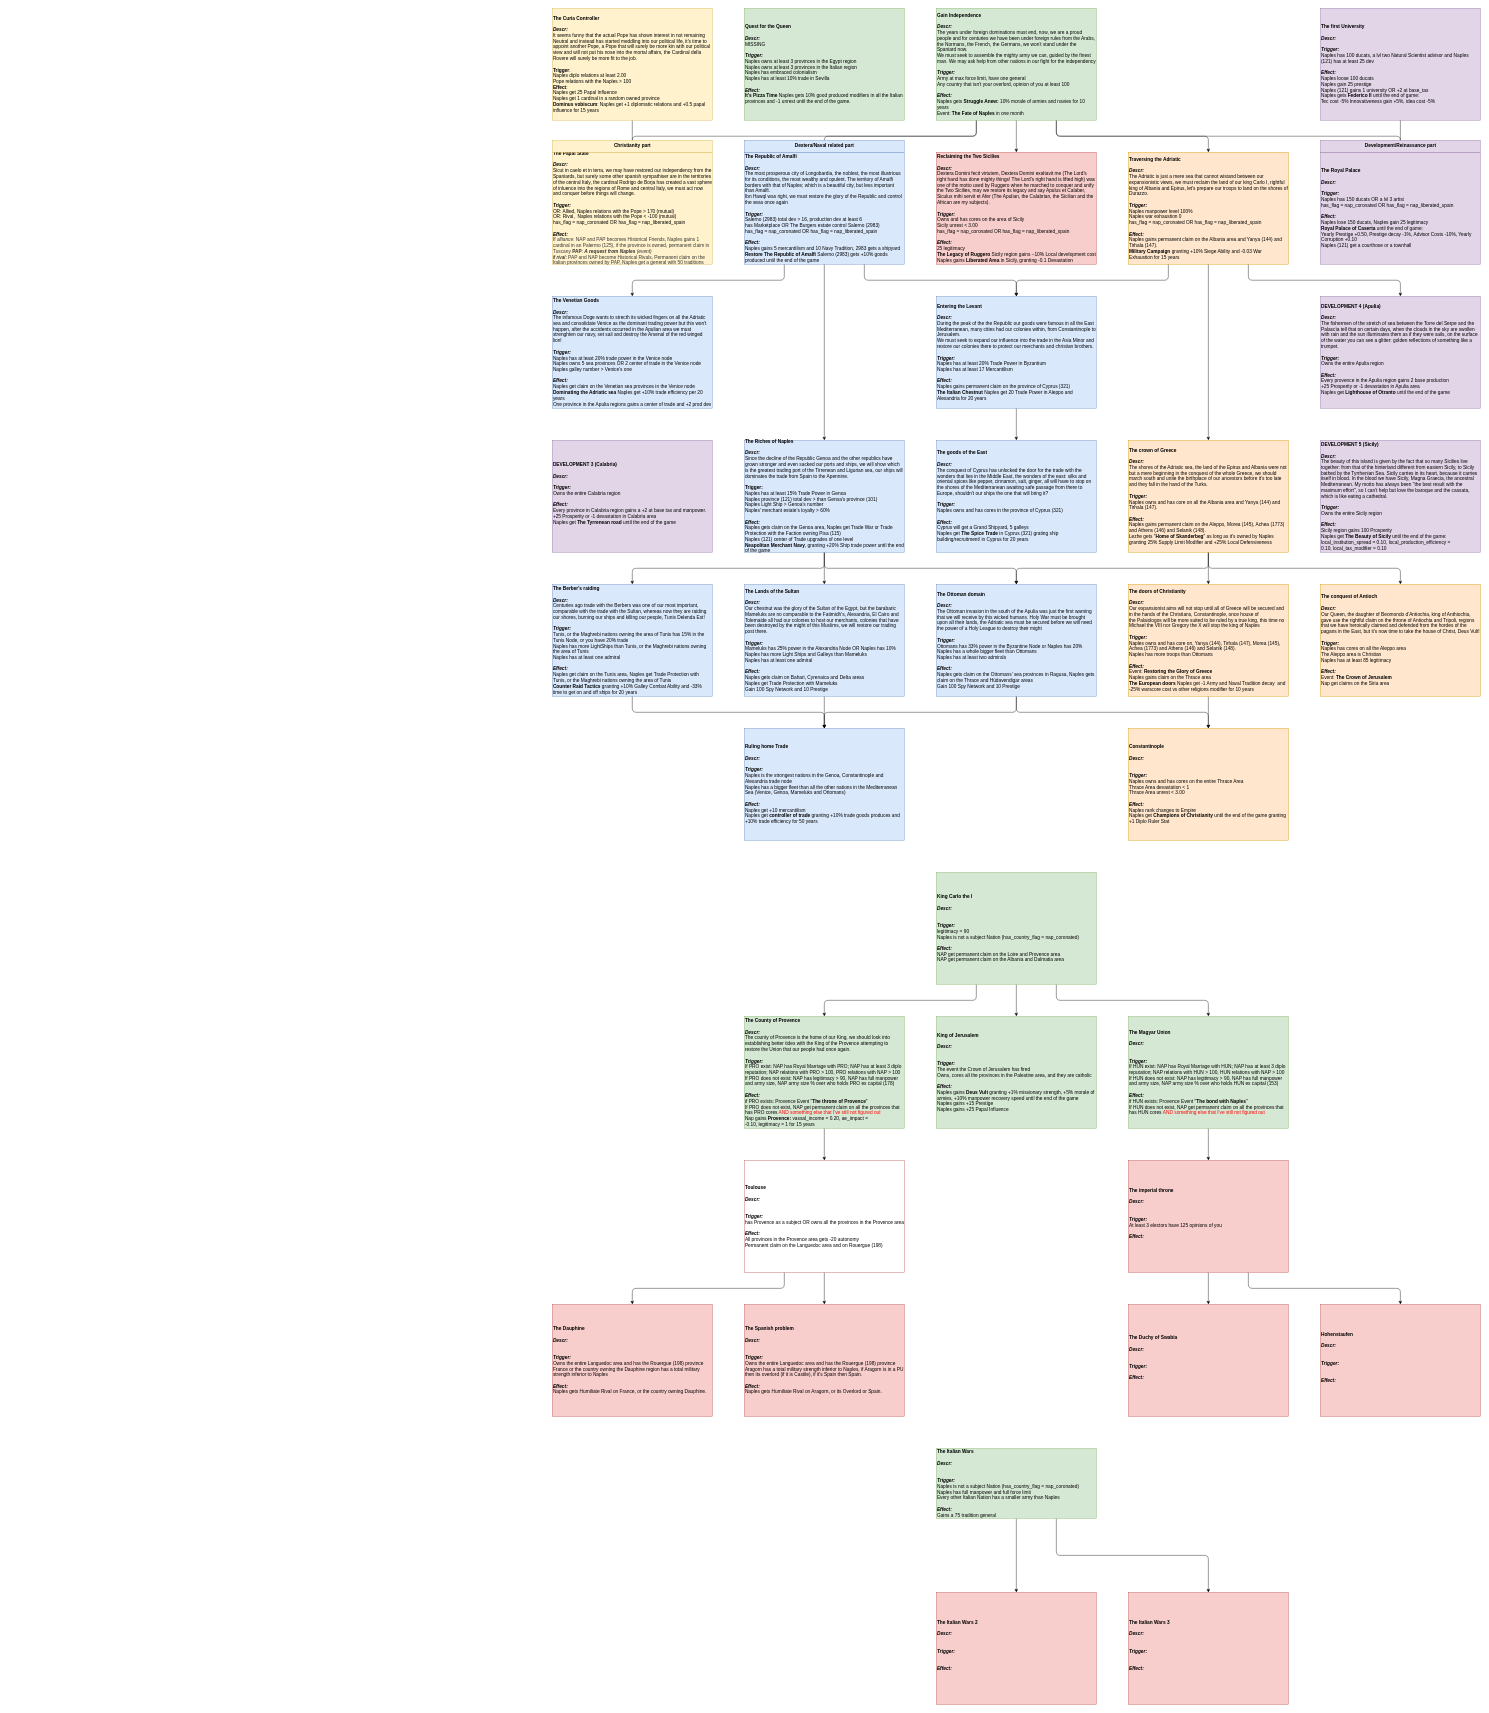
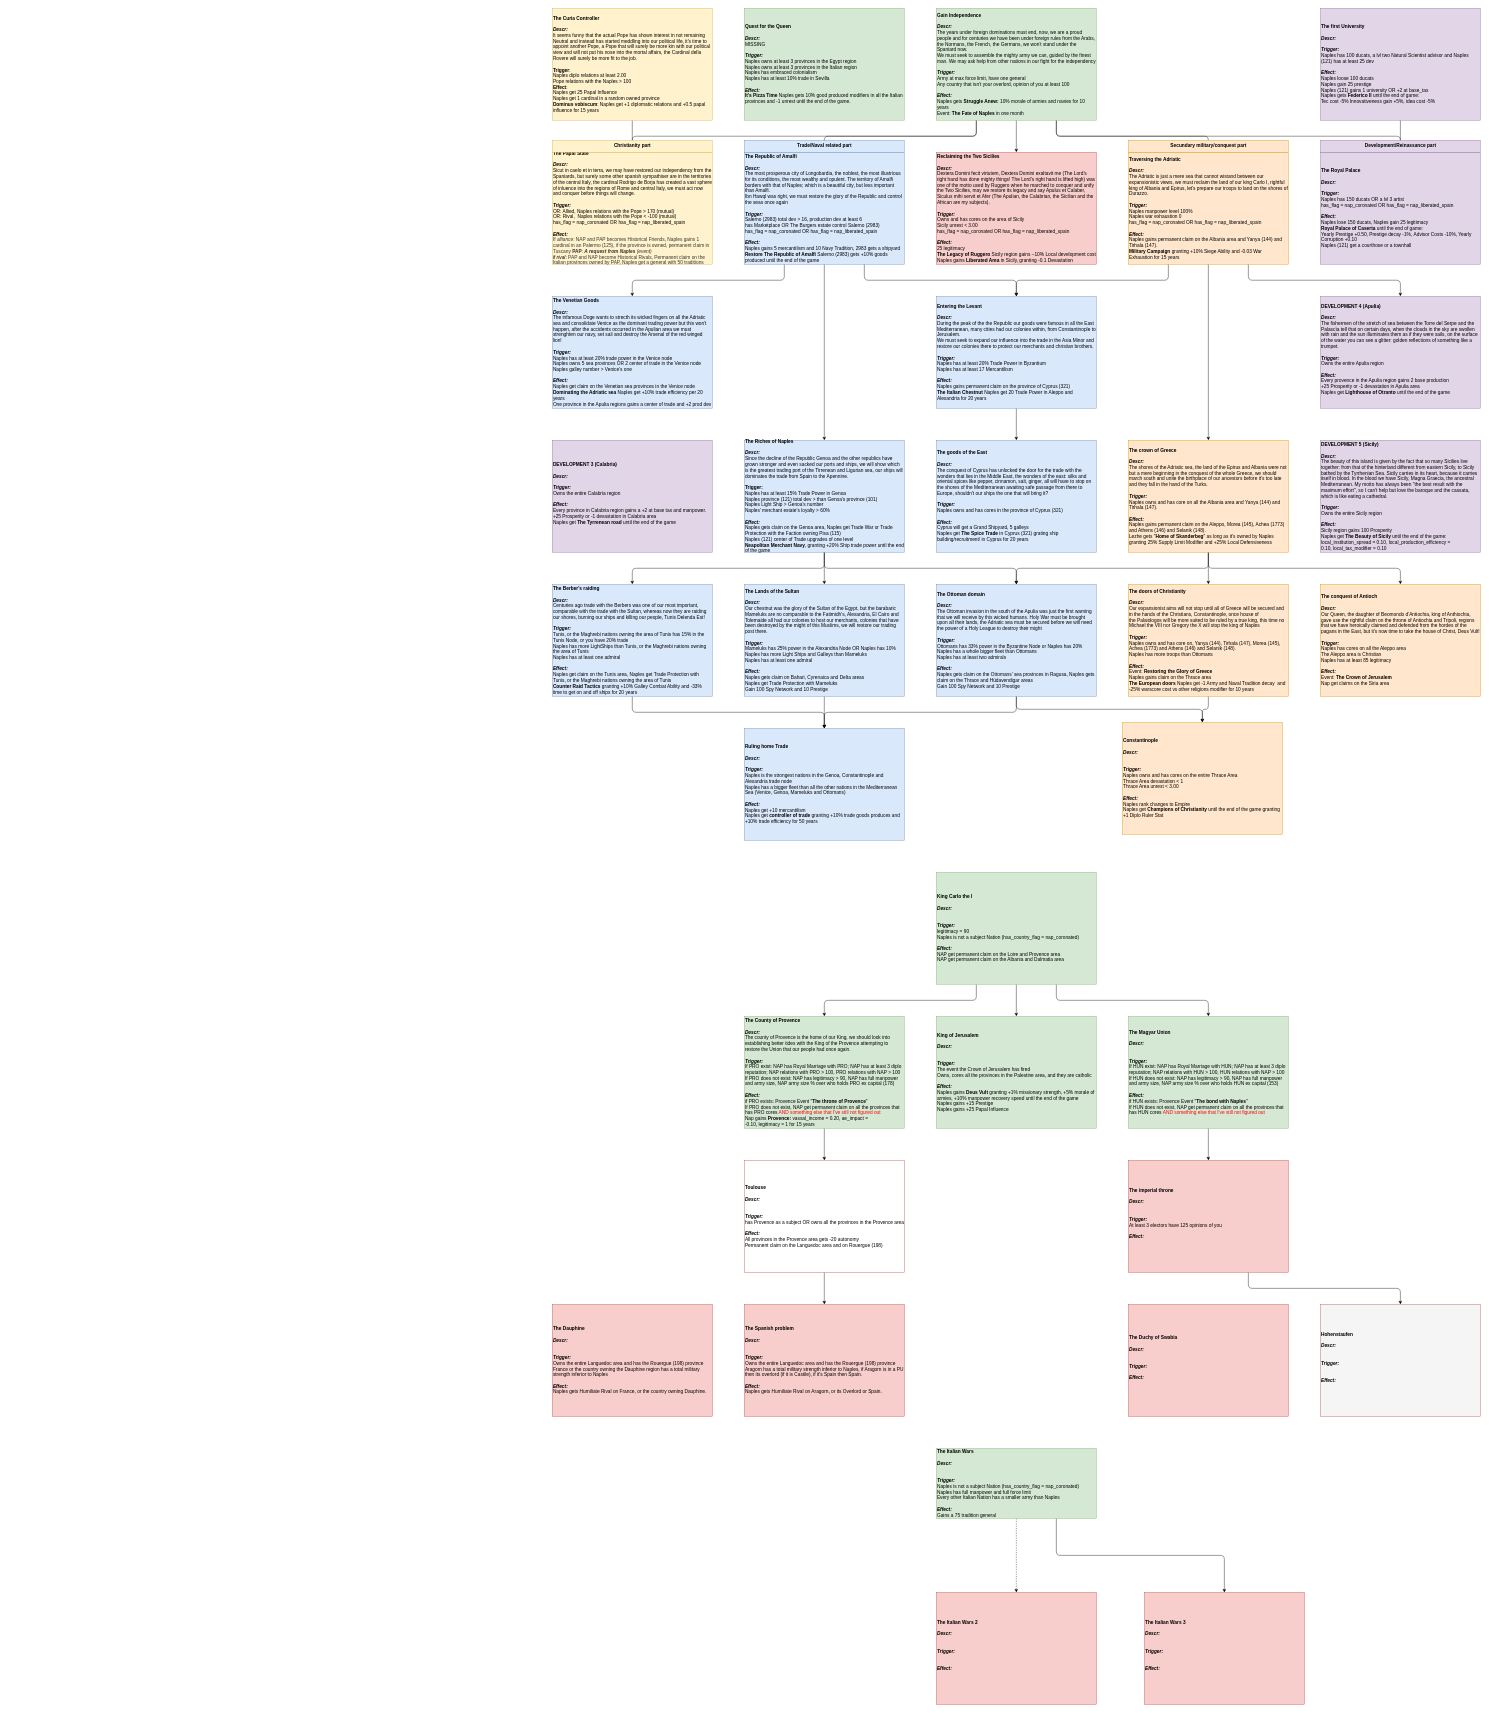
- <mxCell id="82" value="Dextera/Naval related part" style="text;html=1;fontSize=12;align=center;fontStyle=1;fillColor=#dae8fc;strokeColor=#6c8ebf;" parent="1" vertex="1"><mxGeometry x="1860" y="350" width="400" height="30" as="geometry" /></mxCell>
+ <mxCell id="82" value="Trade/Naval related part" style="text;html=1;fontSize=12;align=center;fontStyle=1;fillColor=#dae8fc;strokeColor=#6c8ebf;" parent="1" vertex="1"><mxGeometry x="1860" y="350" width="400" height="30" as="geometry" /></mxCell>
+ <mxCell id="83" value="Secundary military/conquest part" style="text;html=1;fontSize=12;fontStyle=1;align=center;fillColor=#ffe6cc;strokeColor=#d79b00;" parent="1" vertex="1"><mxGeometry x="2820" y="350" width="400" height="30" as="geometry" /></mxCell>
- <mxCell id="74" value="&lt;div style=&quot;font-size: 12px&quot;&gt;&lt;b&gt;Constantinople&lt;/b&gt;&lt;/div&gt;&lt;div style=&quot;font-size: 12px&quot;&gt;&lt;b&gt;&lt;br&gt;&lt;/b&gt;&lt;/div&gt;&lt;div&gt;&lt;font&gt;&lt;div style=&quot;font-size: 12px&quot;&gt;&lt;b style=&quot;font-size: 12px&quot;&gt;&lt;i style=&quot;font-size: 12px&quot;&gt;Descr:&lt;/i&gt;&lt;/b&gt;&lt;/div&gt;&lt;div style=&quot;font-size: 12px&quot;&gt;&lt;br&gt;&lt;/div&gt;&lt;div&gt;&lt;span&gt;&lt;br&gt;&lt;/span&gt;&lt;/div&gt;&lt;/font&gt;&lt;/div&gt;&lt;div style=&quot;font-size: 12px&quot;&gt;&lt;font style=&quot;font-size: 12px&quot;&gt;&lt;b style=&quot;font-size: 12px&quot;&gt;&lt;i style=&quot;font-size: 12px&quot;&gt;Trigger:&lt;/i&gt;&lt;/b&gt;&lt;/font&gt;&lt;/div&gt;&lt;div style=&quot;font-size: 12px&quot;&gt;Naples owns and has cores on the entire Thrace Area&lt;/div&gt;&lt;div style=&quot;font-size: 12px&quot;&gt;Thrace Area devastation &amp;lt; 1&lt;/div&gt;&lt;div style=&quot;font-size: 12px&quot;&gt;Thrace Area unrest &amp;lt; 3.00&lt;/div&gt;&lt;div style=&quot;font-size: 12px&quot;&gt;&lt;font style=&quot;font-size: 12px&quot;&gt;&lt;br&gt;&lt;/font&gt;&lt;/div&gt;&lt;div style=&quot;font-size: 12px&quot;&gt;&lt;font style=&quot;font-size: 12px&quot;&gt;&lt;b style=&quot;font-size: 12px&quot;&gt;&lt;i style=&quot;font-size: 12px&quot;&gt;Effect:&lt;/i&gt;&lt;/b&gt;&lt;br style=&quot;font-size: 12px&quot;&gt;&lt;/font&gt;&lt;/div&gt;&lt;div style=&quot;font-size: 12px&quot;&gt;Naples rank changes to Empire&lt;/div&gt;&lt;div style=&quot;font-size: 12px&quot;&gt;Naples get &lt;b&gt;Champions of Christianity&amp;nbsp;&lt;/b&gt;until the end of the game granting +1 Diplo Ruler Stat&lt;/div&gt;" style="rounded=0;whiteSpace=wrap;html=1;align=left;fontSize=12;fillColor=#ffe6cc;strokeColor=#d79b00;" parent="1" vertex="1"><mxGeometry x="2820" y="1820" width="400" height="280" as="geometry" /></mxCell>
+ <mxCell id="74" value="&lt;div style=&quot;font-size: 12px&quot;&gt;&lt;b&gt;Constantinople&lt;/b&gt;&lt;/div&gt;&lt;div style=&quot;font-size: 12px&quot;&gt;&lt;b&gt;&lt;br&gt;&lt;/b&gt;&lt;/div&gt;&lt;div&gt;&lt;font&gt;&lt;div style=&quot;font-size: 12px&quot;&gt;&lt;b style=&quot;font-size: 12px&quot;&gt;&lt;i style=&quot;font-size: 12px&quot;&gt;Descr:&lt;/i&gt;&lt;/b&gt;&lt;/div&gt;&lt;div style=&quot;font-size: 12px&quot;&gt;&lt;br&gt;&lt;/div&gt;&lt;div&gt;&lt;span&gt;&lt;br&gt;&lt;/span&gt;&lt;/div&gt;&lt;/font&gt;&lt;/div&gt;&lt;div style=&quot;font-size: 12px&quot;&gt;&lt;font style=&quot;font-size: 12px&quot;&gt;&lt;b style=&quot;font-size: 12px&quot;&gt;&lt;i style=&quot;font-size: 12px&quot;&gt;Trigger:&lt;/i&gt;&lt;/b&gt;&lt;/font&gt;&lt;/div&gt;&lt;div style=&quot;font-size: 12px&quot;&gt;Naples owns and has cores on the entire Thrace Area&lt;/div&gt;&lt;div style=&quot;font-size: 12px&quot;&gt;Thrace Area devastation &amp;lt; 1&lt;/div&gt;&lt;div style=&quot;font-size: 12px&quot;&gt;Thrace Area unrest &amp;lt; 3.00&lt;/div&gt;&lt;div style=&quot;font-size: 12px&quot;&gt;&lt;font style=&quot;font-size: 12px&quot;&gt;&lt;br&gt;&lt;/font&gt;&lt;/div&gt;&lt;div style=&quot;font-size: 12px&quot;&gt;&lt;font style=&quot;font-size: 12px&quot;&gt;&lt;b style=&quot;font-size: 12px&quot;&gt;&lt;i style=&quot;font-size: 12px&quot;&gt;Effect:&lt;/i&gt;&lt;/b&gt;&lt;br style=&quot;font-size: 12px&quot;&gt;&lt;/font&gt;&lt;/div&gt;&lt;div style=&quot;font-size: 12px&quot;&gt;Naples rank changes to Empire&lt;/div&gt;&lt;div style=&quot;font-size: 12px&quot;&gt;Naples get &lt;b&gt;Champions of Christianity&amp;nbsp;&lt;/b&gt;until the end of the game granting +1 Diplo Ruler Stat&lt;/div&gt;" style="rounded=0;whiteSpace=wrap;html=1;align=left;fontSize=12;fillColor=#ffe6cc;strokeColor=#d79b00;" parent="1" vertex="1"><mxGeometry x="2805" y="1805" width="400" height="280" as="geometry" /></mxCell>
- <mxCell id="41" style="edgeStyle=orthogonalEdgeStyle;orthogonalLoop=1;jettySize=auto;html=1;exitX=0.25;exitY=1;exitDx=0;exitDy=0;rounded=1;" parent="1" source="42" target="43" edge="1"><mxGeometry relative="1" as="geometry" /></mxCell>
- <mxCell id="58" value="" style="edgeStyle=orthogonalEdgeStyle;rounded=1;orthogonalLoop=1;jettySize=auto;html=1;" edge="1" parent="1" source="60" target="61"><mxGeometry relative="1" as="geometry" /></mxCell>
- <mxCell id="57" value="&lt;div style=&quot;font-size: 12px&quot;&gt;&lt;b&gt;Hohenstaufen&lt;/b&gt;&lt;br&gt;&lt;/div&gt;&lt;div style=&quot;font-size: 12px&quot;&gt;&lt;b&gt;&lt;br&gt;&lt;/b&gt;&lt;/div&gt;&lt;div style=&quot;font-size: 12px&quot;&gt;&lt;b style=&quot;font-size: 12px&quot;&gt;&lt;i style=&quot;font-size: 12px&quot;&gt;Descr:&lt;/i&gt;&lt;/b&gt;&lt;/div&gt;&lt;div style=&quot;font-size: 12px&quot;&gt;&lt;br&gt;&lt;/div&gt;&lt;div style=&quot;font-size: 12px&quot;&gt;&lt;span style=&quot;font-size: 12px&quot;&gt;&lt;br style=&quot;font-size: 12px&quot;&gt;&lt;/span&gt;&lt;/div&gt;&lt;div style=&quot;font-size: 12px&quot;&gt;&lt;b style=&quot;font-size: 12px&quot;&gt;&lt;i style=&quot;font-size: 12px&quot;&gt;&lt;span style=&quot;font-size: 12px&quot;&gt;Trigger:&lt;/span&gt;&lt;br style=&quot;font-size: 12px&quot;&gt;&lt;/i&gt;&lt;/b&gt;&lt;/div&gt;&lt;div style=&quot;font-size: 12px&quot;&gt;&lt;br&gt;&lt;/div&gt;&lt;div style=&quot;font-size: 12px&quot;&gt;&lt;font style=&quot;font-size: 12px&quot;&gt;&lt;br style=&quot;font-size: 12px&quot;&gt;&lt;/font&gt;&lt;/div&gt;&lt;div style=&quot;font-size: 12px&quot;&gt;&lt;font style=&quot;font-size: 12px&quot;&gt;&lt;b style=&quot;font-size: 12px&quot;&gt;&lt;i style=&quot;font-size: 12px&quot;&gt;Effect:&lt;/i&gt;&lt;/b&gt;&lt;/font&gt;&lt;/div&gt;&lt;div style=&quot;font-size: 12px&quot;&gt;&lt;br&gt;&lt;/div&gt;" style="rounded=0;whiteSpace=wrap;html=1;align=left;fontSize=12;fillColor=#f8cecc;strokeColor=#b85450;" parent="1" vertex="1"><mxGeometry x="3300" y="3260" width="400" height="280" as="geometry" /></mxCell>
+ <mxCell id="57" value="&lt;div style=&quot;font-size: 12px&quot;&gt;&lt;b&gt;Hohenstaufen&lt;/b&gt;&lt;br&gt;&lt;/div&gt;&lt;div style=&quot;font-size: 12px&quot;&gt;&lt;b&gt;&lt;br&gt;&lt;/b&gt;&lt;/div&gt;&lt;div style=&quot;font-size: 12px&quot;&gt;&lt;b style=&quot;font-size: 12px&quot;&gt;&lt;i style=&quot;font-size: 12px&quot;&gt;Descr:&lt;/i&gt;&lt;/b&gt;&lt;/div&gt;&lt;div style=&quot;font-size: 12px&quot;&gt;&lt;br&gt;&lt;/div&gt;&lt;div style=&quot;font-size: 12px&quot;&gt;&lt;span style=&quot;font-size: 12px&quot;&gt;&lt;br style=&quot;font-size: 12px&quot;&gt;&lt;/span&gt;&lt;/div&gt;&lt;div style=&quot;font-size: 12px&quot;&gt;&lt;b style=&quot;font-size: 12px&quot;&gt;&lt;i style=&quot;font-size: 12px&quot;&gt;&lt;span style=&quot;font-size: 12px&quot;&gt;Trigger:&lt;/span&gt;&lt;br style=&quot;font-size: 12px&quot;&gt;&lt;/i&gt;&lt;/b&gt;&lt;/div&gt;&lt;div style=&quot;font-size: 12px&quot;&gt;&lt;br&gt;&lt;/div&gt;&lt;div style=&quot;font-size: 12px&quot;&gt;&lt;font style=&quot;font-size: 12px&quot;&gt;&lt;br style=&quot;font-size: 12px&quot;&gt;&lt;/font&gt;&lt;/div&gt;&lt;div style=&quot;font-size: 12px&quot;&gt;&lt;font style=&quot;font-size: 12px&quot;&gt;&lt;b style=&quot;font-size: 12px&quot;&gt;&lt;i style=&quot;font-size: 12px&quot;&gt;Effect:&lt;/i&gt;&lt;/b&gt;&lt;/font&gt;&lt;/div&gt;&lt;div style=&quot;font-size: 12px&quot;&gt;&lt;br&gt;&lt;/div&gt;" style="rounded=0;whiteSpace=wrap;html=1;align=left;fontSize=12;fillColor=#f5f5f5;strokeColor=#b85450;" parent="1" vertex="1"><mxGeometry x="3300" y="3260" width="400" height="280" as="geometry" /></mxCell>
- <mxCell id="49" value="" style="edgeStyle=orthogonalEdgeStyle;orthogonalLoop=1;jettySize=auto;html=1;rounded=1;" parent="1" source="51" target="53" edge="1"><mxGeometry relative="1" as="geometry" /></mxCell>
+ <mxCell id="49" value="" style="edgeStyle=orthogonalEdgeStyle;orthogonalLoop=1;jettySize=auto;html=1;rounded=1;dashed=1;" parent="1" source="51" target="53" edge="1"><mxGeometry relative="1" as="geometry" /></mxCell>
- <mxCell id="52" value="&lt;div style=&quot;font-size: 12px&quot;&gt;&lt;b style=&quot;font-size: 12px&quot;&gt;The Italian Wars 3&lt;/b&gt;&lt;/div&gt;&lt;div style=&quot;font-size: 12px&quot;&gt;&lt;b style=&quot;font-size: 12px&quot;&gt;&lt;i style=&quot;font-size: 12px&quot;&gt;&lt;br class=&quot;Apple-interchange-newline&quot; style=&quot;font-size: 12px&quot;&gt;Descr:&lt;/i&gt;&lt;/b&gt;&lt;/div&gt;&lt;div style=&quot;font-size: 12px&quot;&gt;&lt;br&gt;&lt;/div&gt;&lt;div style=&quot;font-size: 12px&quot;&gt;&lt;span style=&quot;font-size: 12px&quot;&gt;&lt;br style=&quot;font-size: 12px&quot;&gt;&lt;/span&gt;&lt;/div&gt;&lt;div style=&quot;font-size: 12px&quot;&gt;&lt;b style=&quot;font-size: 12px&quot;&gt;&lt;i style=&quot;font-size: 12px&quot;&gt;&lt;span style=&quot;font-size: 12px&quot;&gt;Trigger:&lt;/span&gt;&lt;br style=&quot;font-size: 12px&quot;&gt;&lt;/i&gt;&lt;/b&gt;&lt;/div&gt;&lt;div style=&quot;font-size: 12px&quot;&gt;&lt;br&gt;&lt;/div&gt;&lt;div style=&quot;font-size: 12px&quot;&gt;&lt;br&gt;&lt;/div&gt;&lt;div style=&quot;font-size: 12px&quot;&gt;&lt;font style=&quot;font-size: 12px&quot;&gt;&lt;b style=&quot;font-size: 12px&quot;&gt;&lt;i style=&quot;font-size: 12px&quot;&gt;Effect:&lt;/i&gt;&lt;/b&gt;&lt;/font&gt;&lt;/div&gt;&lt;div style=&quot;font-size: 12px&quot;&gt;&lt;br&gt;&lt;/div&gt;" style="rounded=0;whiteSpace=wrap;html=1;align=left;fontSize=12;fillColor=#f8cecc;strokeColor=#b85450;" parent="1" vertex="1"><mxGeometry x="2820" y="3980" width="400" height="280" as="geometry" /></mxCell>
+ <mxCell id="52" value="&lt;div style=&quot;font-size: 12px&quot;&gt;&lt;b style=&quot;font-size: 12px&quot;&gt;The Italian Wars 3&lt;/b&gt;&lt;/div&gt;&lt;div style=&quot;font-size: 12px&quot;&gt;&lt;b style=&quot;font-size: 12px&quot;&gt;&lt;i style=&quot;font-size: 12px&quot;&gt;&lt;br class=&quot;Apple-interchange-newline&quot; style=&quot;font-size: 12px&quot;&gt;Descr:&lt;/i&gt;&lt;/b&gt;&lt;/div&gt;&lt;div style=&quot;font-size: 12px&quot;&gt;&lt;br&gt;&lt;/div&gt;&lt;div style=&quot;font-size: 12px&quot;&gt;&lt;span style=&quot;font-size: 12px&quot;&gt;&lt;br style=&quot;font-size: 12px&quot;&gt;&lt;/span&gt;&lt;/div&gt;&lt;div style=&quot;font-size: 12px&quot;&gt;&lt;b style=&quot;font-size: 12px&quot;&gt;&lt;i style=&quot;font-size: 12px&quot;&gt;&lt;span style=&quot;font-size: 12px&quot;&gt;Trigger:&lt;/span&gt;&lt;br style=&quot;font-size: 12px&quot;&gt;&lt;/i&gt;&lt;/b&gt;&lt;/div&gt;&lt;div style=&quot;font-size: 12px&quot;&gt;&lt;br&gt;&lt;/div&gt;&lt;div style=&quot;font-size: 12px&quot;&gt;&lt;br&gt;&lt;/div&gt;&lt;div style=&quot;font-size: 12px&quot;&gt;&lt;font style=&quot;font-size: 12px&quot;&gt;&lt;b style=&quot;font-size: 12px&quot;&gt;&lt;i style=&quot;font-size: 12px&quot;&gt;Effect:&lt;/i&gt;&lt;/b&gt;&lt;/font&gt;&lt;/div&gt;&lt;div style=&quot;font-size: 12px&quot;&gt;&lt;br&gt;&lt;/div&gt;" style="rounded=0;whiteSpace=wrap;html=1;align=left;fontSize=12;fillColor=#f8cecc;strokeColor=#b85450;" parent="1" vertex="1"><mxGeometry x="2860" y="3980" width="400" height="280" as="geometry" /></mxCell>
